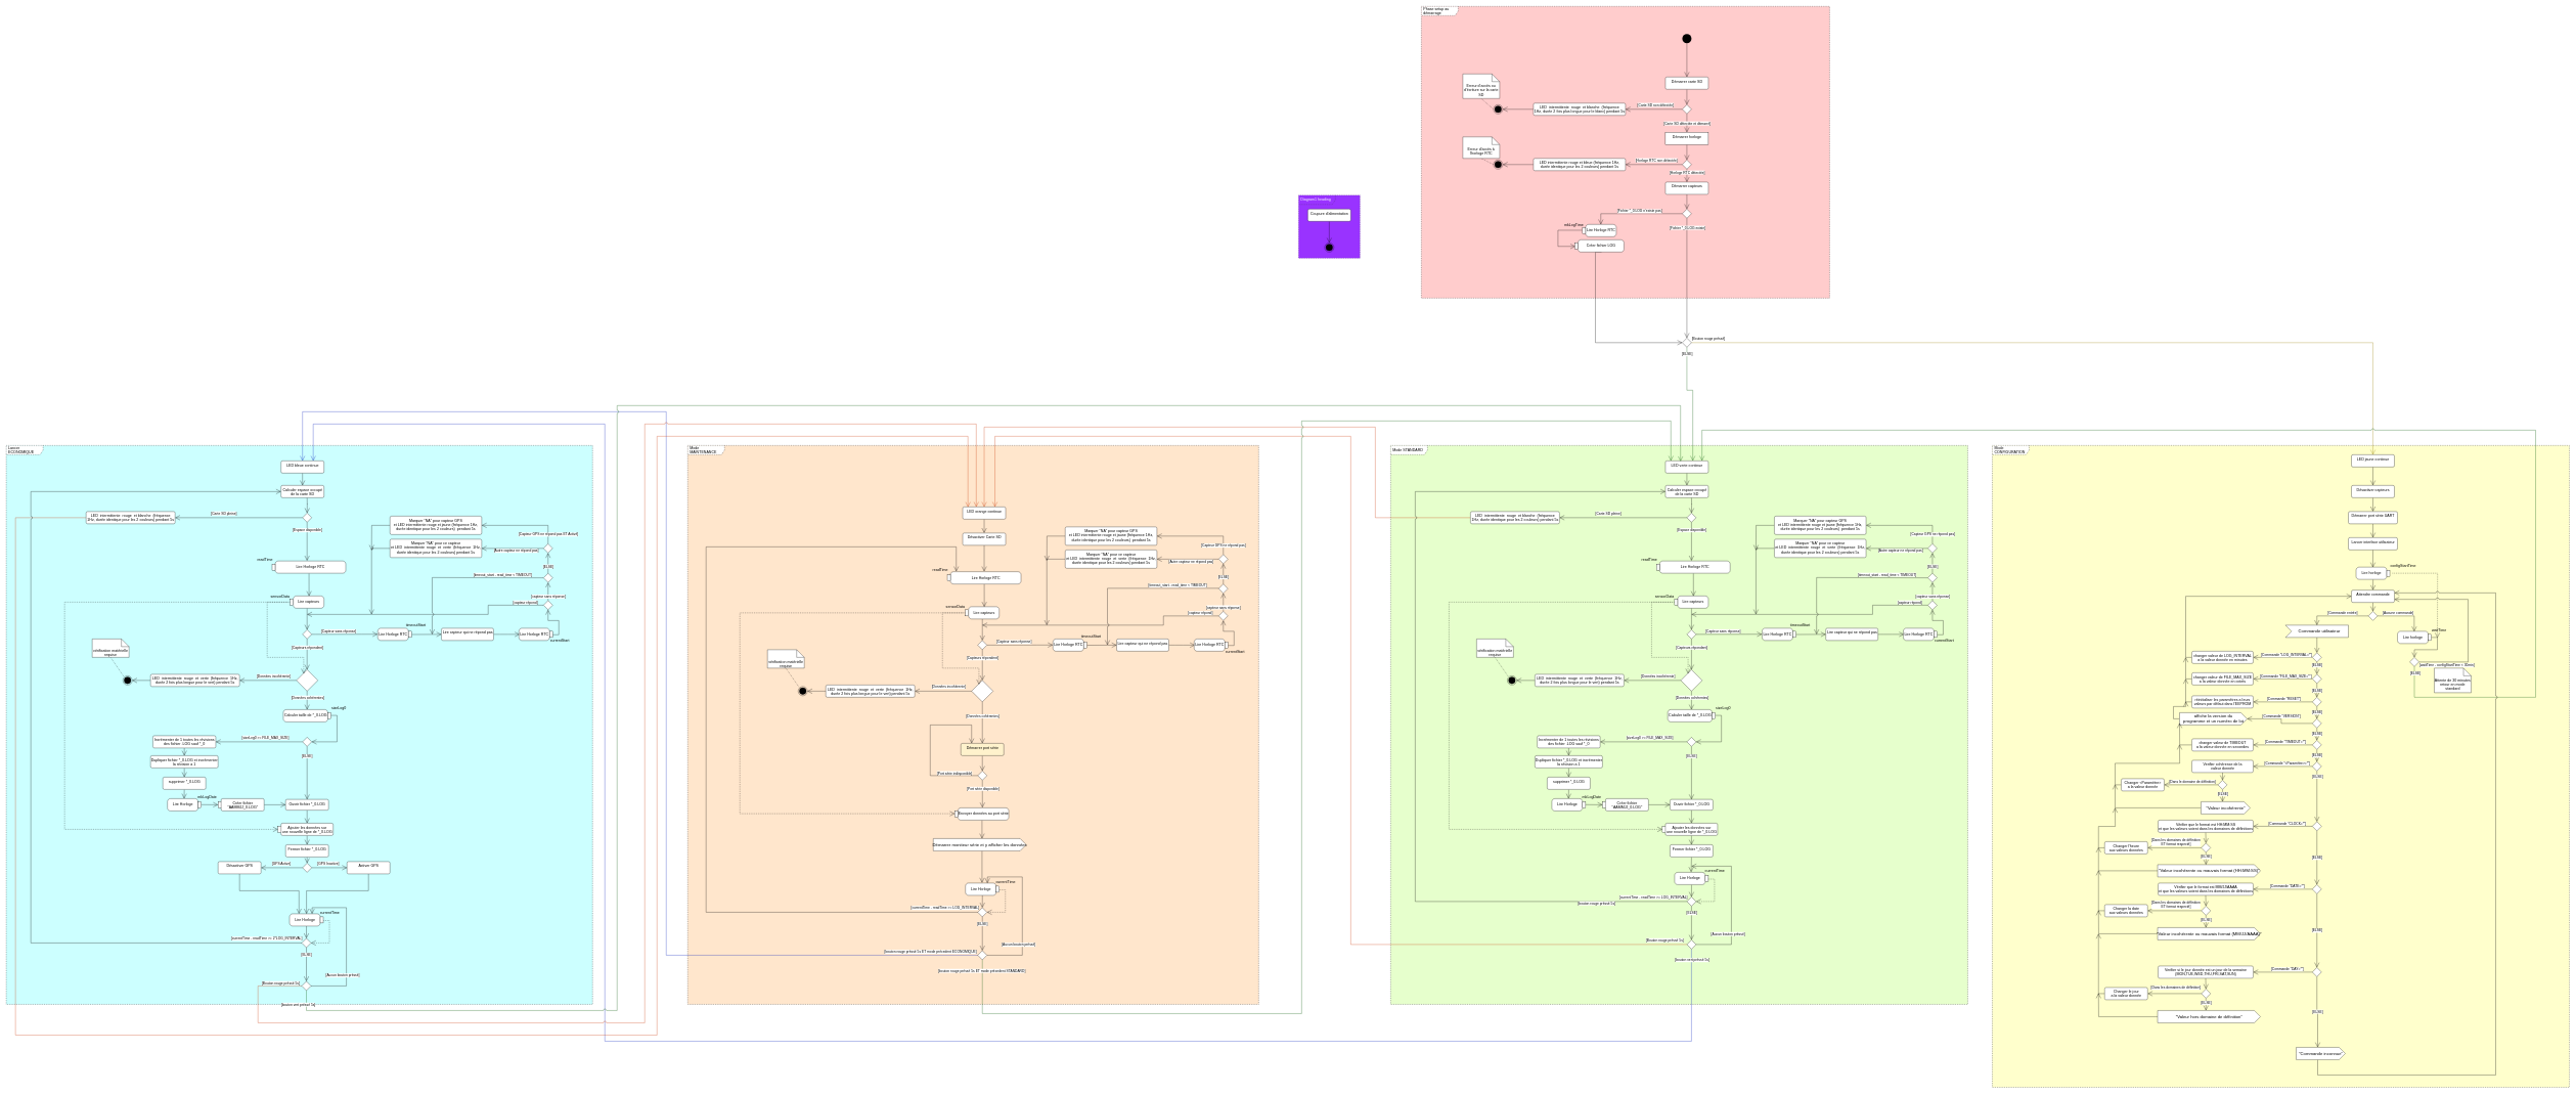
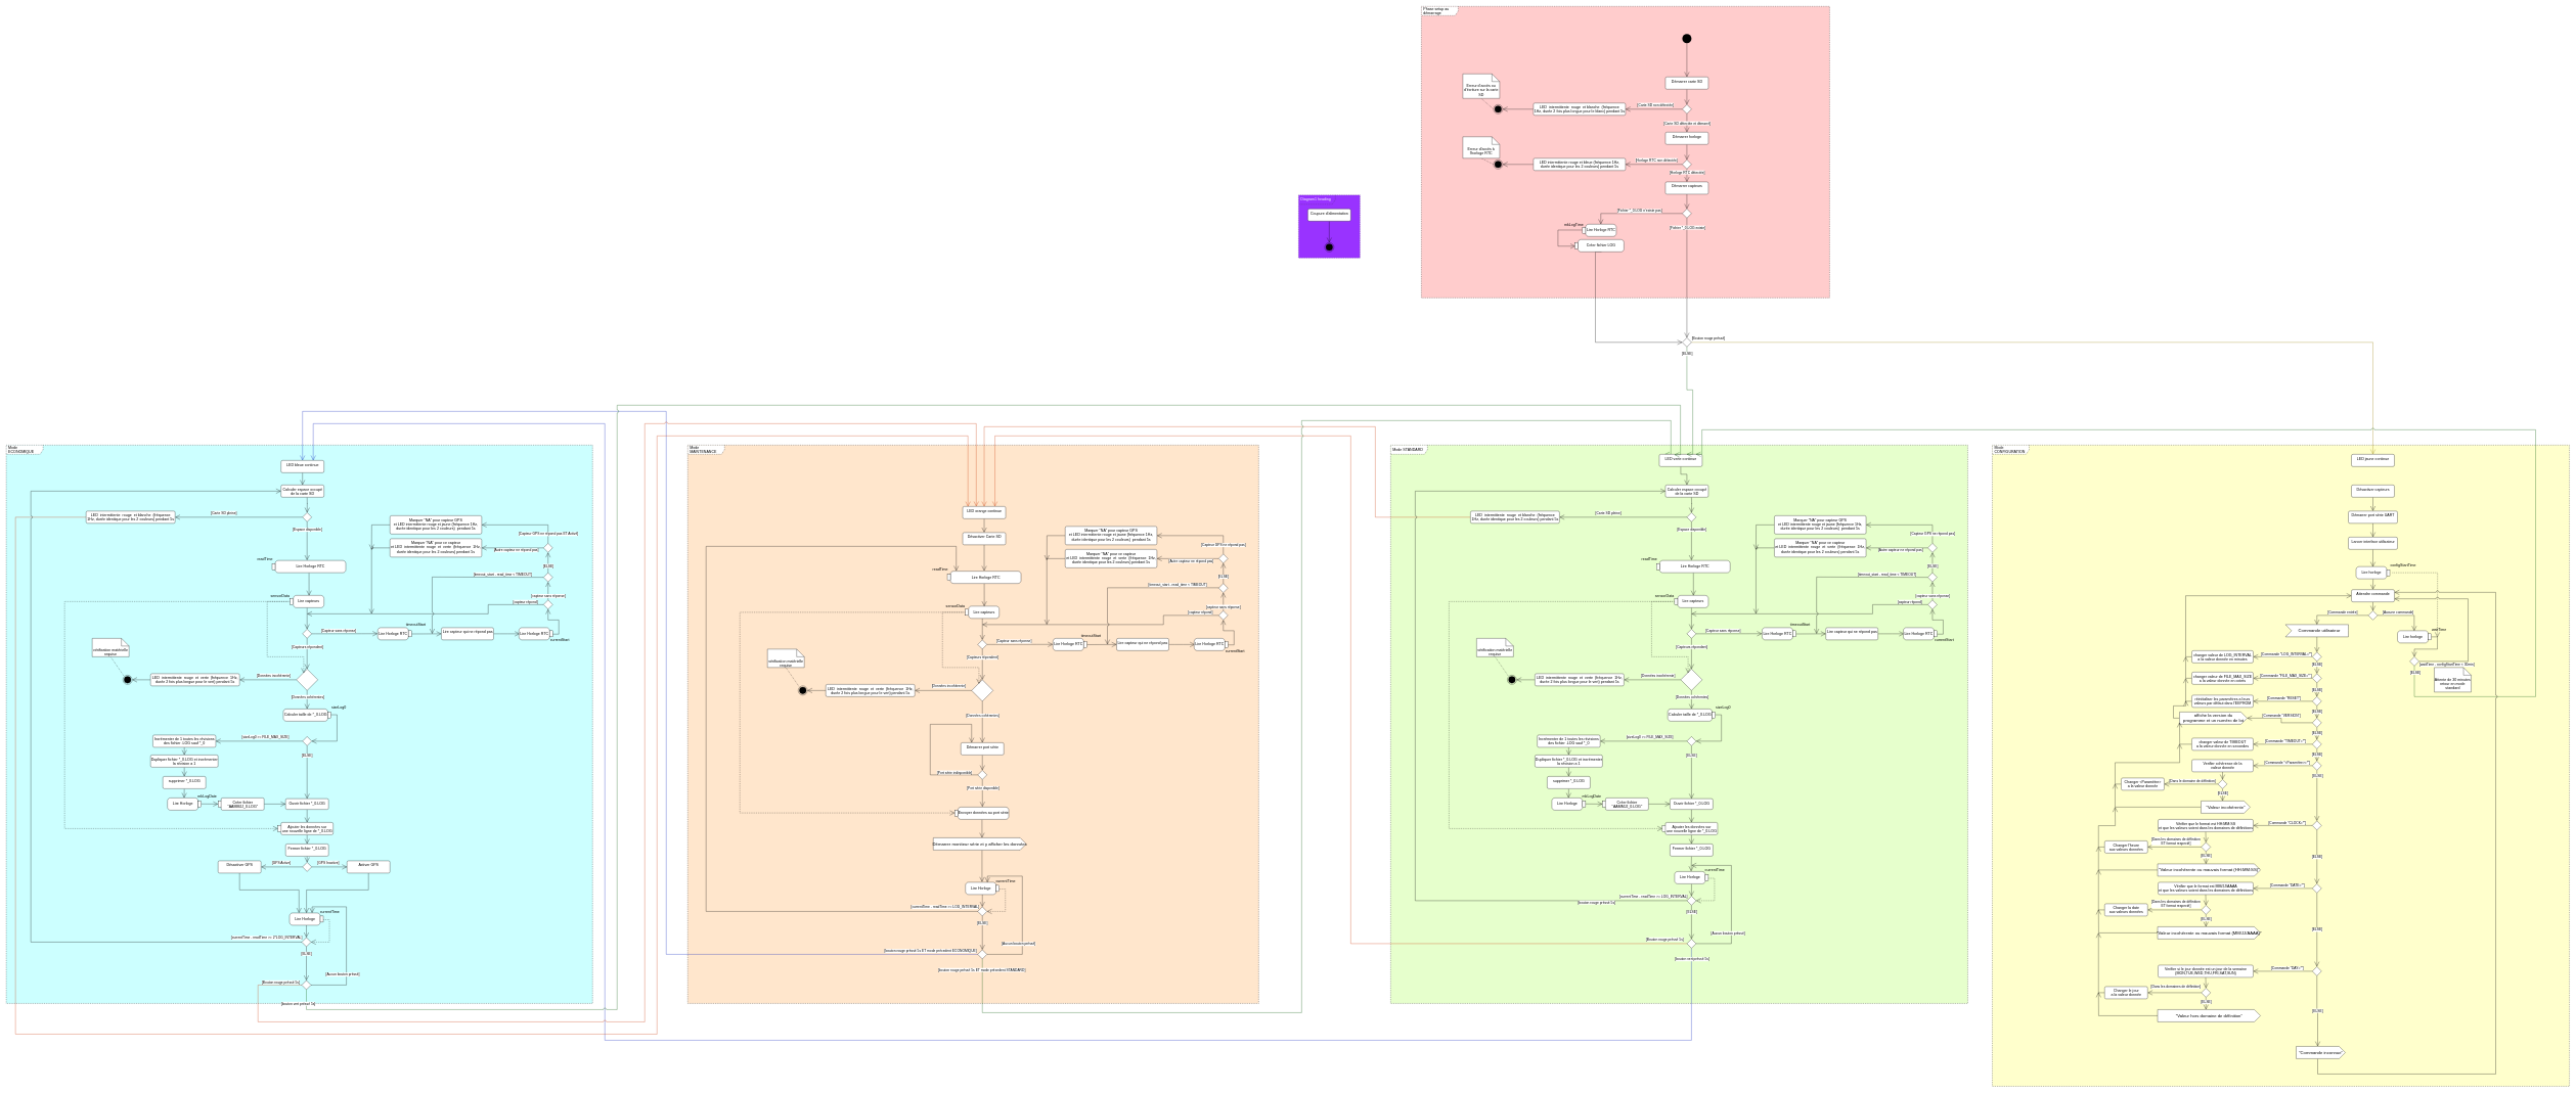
- <mxCell id="63" value="Démarrer horloge" style="html=1;align=center;verticalAlign=top;absoluteArcSize=1;arcSize=10;dashed=0;hachureGap=4;pointerEvents=0;rounded=0;" parent="1" vertex="1"><mxGeometry x="5425" y="430" width="140" height="40" as="geometry" /></mxCell>
+ <mxCell id="63" value="Démarrer horloge" style="html=1;align=center;verticalAlign=top;rounded=1;absoluteArcSize=1;arcSize=10;dashed=0;hachureGap=4;pointerEvents=0;" parent="1" vertex="1"><mxGeometry x="5425" y="430" width="140" height="40" as="geometry" /></mxCell>
- <mxCell id="5" value="Lancer ECONOMIQUE" style="shape=umlFrame;whiteSpace=wrap;html=1;width=120;height=30;boundedLbl=1;verticalAlign=middle;align=left;spacingLeft=5;hachureGap=4;pointerEvents=0;dashed=1;swimlaneFillColor=#CCFFFF;" parent="1" vertex="1"><mxGeometry x="20" y="1450" width="1910" height="1820" as="geometry" /></mxCell>
+ <mxCell id="5" value="Mode ECONOMIQUE" style="shape=umlFrame;whiteSpace=wrap;html=1;width=120;height=30;boundedLbl=1;verticalAlign=middle;align=left;spacingLeft=5;hachureGap=4;pointerEvents=0;dashed=1;swimlaneFillColor=#CCFFFF;" parent="1" vertex="1"><mxGeometry x="20" y="1450" width="1910" height="1820" as="geometry" /></mxCell>
- <mxCell id="229" value="LED verte continue" style="html=1;align=center;verticalAlign=top;rounded=1;absoluteArcSize=1;arcSize=10;dashed=0;hachureGap=4;pointerEvents=0;" parent="1" vertex="1"><mxGeometry x="5425" y="1500" width="140" height="40" as="geometry" /></mxCell>
+ <mxCell id="229" value="LED verte continue" style="html=1;align=center;verticalAlign=top;rounded=1;absoluteArcSize=1;arcSize=10;dashed=0;hachureGap=4;pointerEvents=0;" parent="1" vertex="1"><mxGeometry x="5405" y="1480" width="140" height="40" as="geometry" /></mxCell>
- <mxCell id="350" style="edgeStyle=orthogonalEdgeStyle;rounded=0;orthogonalLoop=1;jettySize=auto;html=1;exitX=0.5;exitY=1;exitDx=0;exitDy=0;entryX=0.5;entryY=0;entryDx=0;entryDy=0;targetPerimeterSpacing=8;endSize=14;sourcePerimeterSpacing=8;startSize=14;endArrow=open;endFill=0;jumpStyle=arc;jumpSize=10;" parent="1" source="351" target="353" edge="1"><mxGeometry relative="1" as="geometry" /></mxCell>
- <mxCell id="220" value="Démarrer port série" style="html=1;align=center;verticalAlign=top;rounded=1;absoluteArcSize=1;arcSize=10;dashed=0;hachureGap=4;pointerEvents=0;fillColor=#fff2cc;" parent="1" vertex="1"><mxGeometry x="3129.78" y="2420" width="140" height="40" as="geometry" /></mxCell>
+ <mxCell id="220" value="Démarrer port série" style="html=1;align=center;verticalAlign=top;rounded=1;absoluteArcSize=1;arcSize=10;dashed=0;hachureGap=4;pointerEvents=0;" parent="1" vertex="1"><mxGeometry x="3129.78" y="2420" width="140" height="40" as="geometry" /></mxCell>
